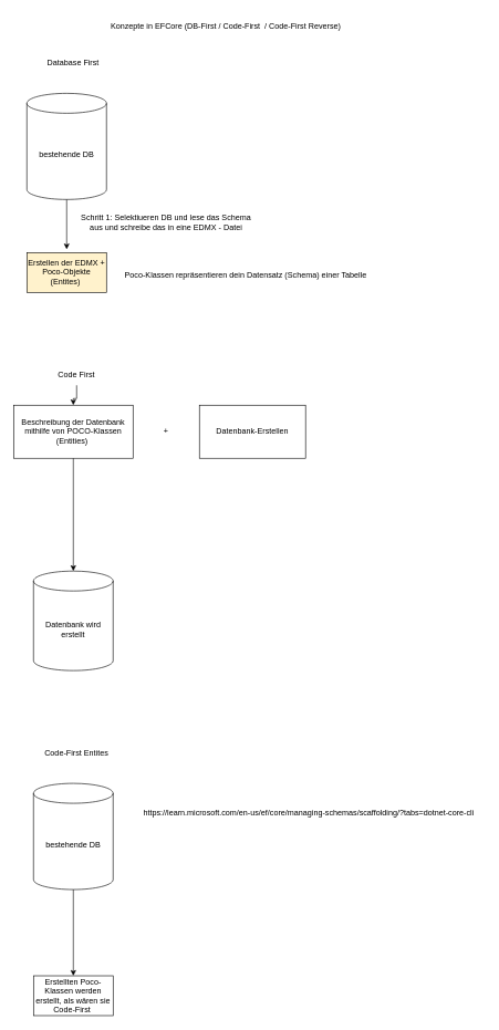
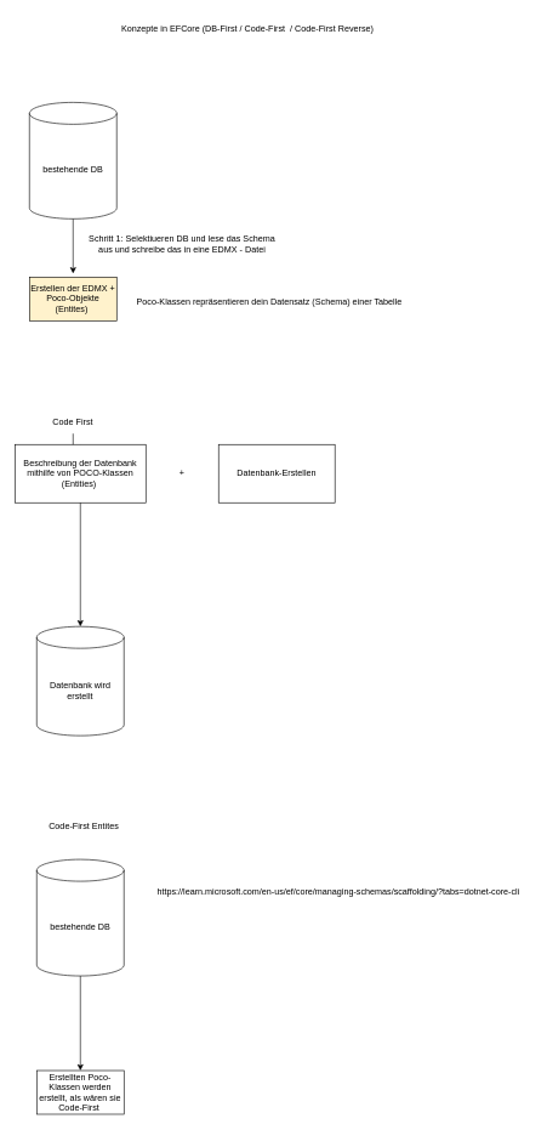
- <mxCell id="4" value="Database First" style="text;html=1;strokeColor=none;fillColor=none;align=center;verticalAlign=middle;whiteSpace=wrap;rounded=0;" vertex="1" parent="1"><mxGeometry x="30" y="80" width="160" height="30" as="geometry" /></mxCell>
- <mxCell id="10" value="Code First" style="text;html=1;strokeColor=none;fillColor=none;align=center;verticalAlign=middle;whiteSpace=wrap;rounded=0;" vertex="1" parent="1"><mxGeometry x="85" y="550" width="60" height="30" as="geometry" /></mxCell>
+ <mxCell id="10" value="Code First" style="text;html=1;strokeColor=none;fillColor=none;align=center;verticalAlign=middle;whiteSpace=wrap;rounded=0;" vertex="1" parent="1"><mxGeometry x="70" y="565" width="60" height="30" as="geometry" /></mxCell>
